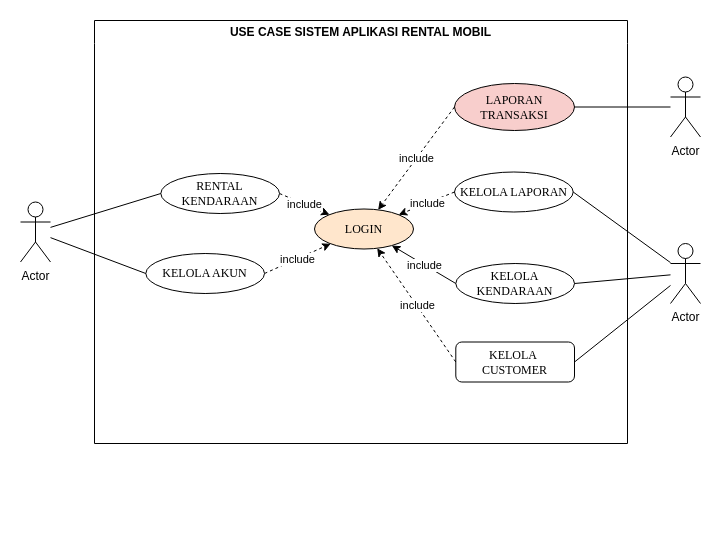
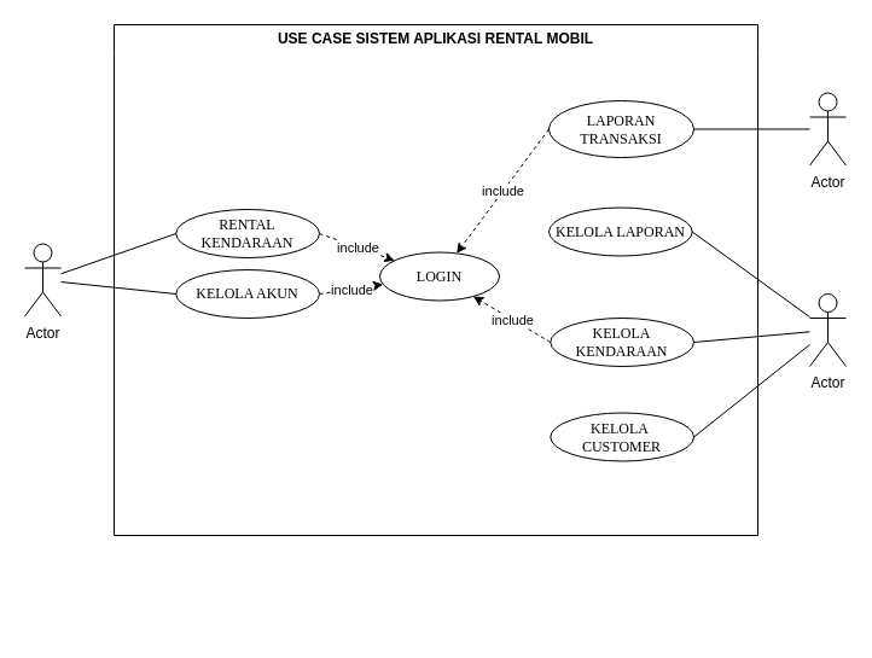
- <mxCell id="16" value="&lt;font face=&quot;Times New Roman&quot;&gt;LAPORAN TRANSAKSI&lt;/font&gt;" style="ellipse;whiteSpace=wrap;html=1;fillColor=#f8cecc;" parent="2" vertex="1"><mxGeometry x="360" y="63" width="120" height="47" as="geometry" /></mxCell>
+ <mxCell id="16" value="&lt;font face=&quot;Times New Roman&quot;&gt;LAPORAN TRANSAKSI&lt;/font&gt;" style="ellipse;whiteSpace=wrap;html=1;" parent="2" vertex="1"><mxGeometry x="360" y="63" width="120" height="47" as="geometry" /></mxCell>
- <mxCell id="12" value="&lt;font face=&quot;Times New Roman&quot;&gt;RENTAL KENDARAAN&lt;/font&gt;" style="ellipse;whiteSpace=wrap;html=1;" vertex="1" parent="2"><mxGeometry x="66.31" y="153" width="118.69" height="40" as="geometry" /></mxCell>
+ <mxCell id="12" value="&lt;font face=&quot;Times New Roman&quot;&gt;RENTAL KENDARAAN&lt;/font&gt;" style="ellipse;whiteSpace=wrap;html=1;" vertex="1" parent="2"><mxGeometry x="51.31" y="153" width="118.69" height="40" as="geometry" /></mxCell>
- <mxCell id="27" value="" style="endArrow=classic;html=1;rounded=0;exitX=0;exitY=0.5;exitDx=0;exitDy=0;dashed=1;" parent="1" source="19" target="5" edge="1"><mxGeometry relative="1" as="geometry"><mxPoint x="512" y="340.5" as="sourcePoint" /><mxPoint x="649" y="325.5" as="targetPoint" /></mxGeometry></mxCell>
- <mxCell id="28" value="include" style="edgeLabel;resizable=0;html=1;;align=center;verticalAlign=middle;" parent="27" connectable="0" vertex="1"><mxGeometry relative="1" as="geometry" /></mxCell>
- <mxCell id="5" value="&lt;font face=&quot;Times New Roman&quot;&gt;LOGIN&lt;/font&gt;" style="ellipse;whiteSpace=wrap;html=1;fillColor=#ffe6cc;" parent="2" vertex="1"><mxGeometry x="220" y="188.5" width="99" height="40" as="geometry" /></mxCell>
+ <mxCell id="5" value="&lt;font face=&quot;Times New Roman&quot;&gt;LOGIN&lt;/font&gt;" style="ellipse;whiteSpace=wrap;html=1;" parent="2" vertex="1"><mxGeometry x="220" y="188.5" width="99" height="40" as="geometry" /></mxCell>
- <mxCell id="11" value="&lt;font face=&quot;Times New Roman&quot;&gt;KELOLA AKUN&lt;/font&gt;" style="ellipse;whiteSpace=wrap;html=1;" vertex="1" parent="2"><mxGeometry x="51.31" y="233" width="118.69" height="40" as="geometry" /></mxCell>
+ <mxCell id="11" value="&lt;font face=&quot;Times New Roman&quot;&gt;KELOLA AKUN&lt;/font&gt;" style="ellipse;whiteSpace=wrap;html=1;" vertex="1" parent="2"><mxGeometry x="51.31" y="203" width="118.69" height="40" as="geometry" /></mxCell>
- <mxCell id="14" value="" style="endArrow=classic;html=1;rounded=0;exitX=0;exitY=0.5;exitDx=0;exitDy=0;dashed=0;" parent="2" source="13" target="5" edge="1"><mxGeometry relative="1" as="geometry"><mxPoint x="418" y="320.5" as="sourcePoint" /><mxPoint x="305" y="525.5" as="targetPoint" /></mxGeometry></mxCell>
+ <mxCell id="14" value="" style="endArrow=classic;html=1;rounded=0;exitX=0;exitY=0.5;exitDx=0;exitDy=0;dashed=1;" parent="2" source="13" target="5" edge="1"><mxGeometry relative="1" as="geometry"><mxPoint x="418" y="320.5" as="sourcePoint" /><mxPoint x="305" y="525.5" as="targetPoint" /></mxGeometry></mxCell>
- <mxCell id="29" value="" style="endArrow=classic;html=1;rounded=0;exitX=0;exitY=0.5;exitDx=0;exitDy=0;dashed=1;" parent="1" source="20" target="5" edge="1"><mxGeometry relative="1" as="geometry"><mxPoint x="512" y="340.5" as="sourcePoint" /><mxPoint x="379" y="575.5" as="targetPoint" /></mxGeometry></mxCell>
- <mxCell id="30" value="include" style="edgeLabel;resizable=0;html=1;;align=center;verticalAlign=middle;" parent="29" connectable="0" vertex="1"><mxGeometry relative="1" as="geometry" /></mxCell>
- <mxCell id="20" value="&lt;font face=&quot;Times New Roman&quot;&gt;KELOLA&amp;nbsp;&lt;/font&gt;&lt;div&gt;&lt;font face=&quot;Times New Roman&quot;&gt;CUSTOMER&lt;/font&gt;&lt;/div&gt;" style="whiteSpace=wrap;html=1;rounded=1;" parent="1" vertex="1"><mxGeometry x="455.31" y="341.5" width="118.69" height="40" as="geometry" /></mxCell>
+ <mxCell id="20" value="&lt;font face=&quot;Times New Roman&quot;&gt;KELOLA&amp;nbsp;&lt;/font&gt;&lt;div&gt;&lt;font face=&quot;Times New Roman&quot;&gt;CUSTOMER&lt;/font&gt;&lt;/div&gt;" style="ellipse;whiteSpace=wrap;html=1;" parent="1" vertex="1"><mxGeometry x="455.31" y="341.5" width="118.69" height="40" as="geometry" /></mxCell>
